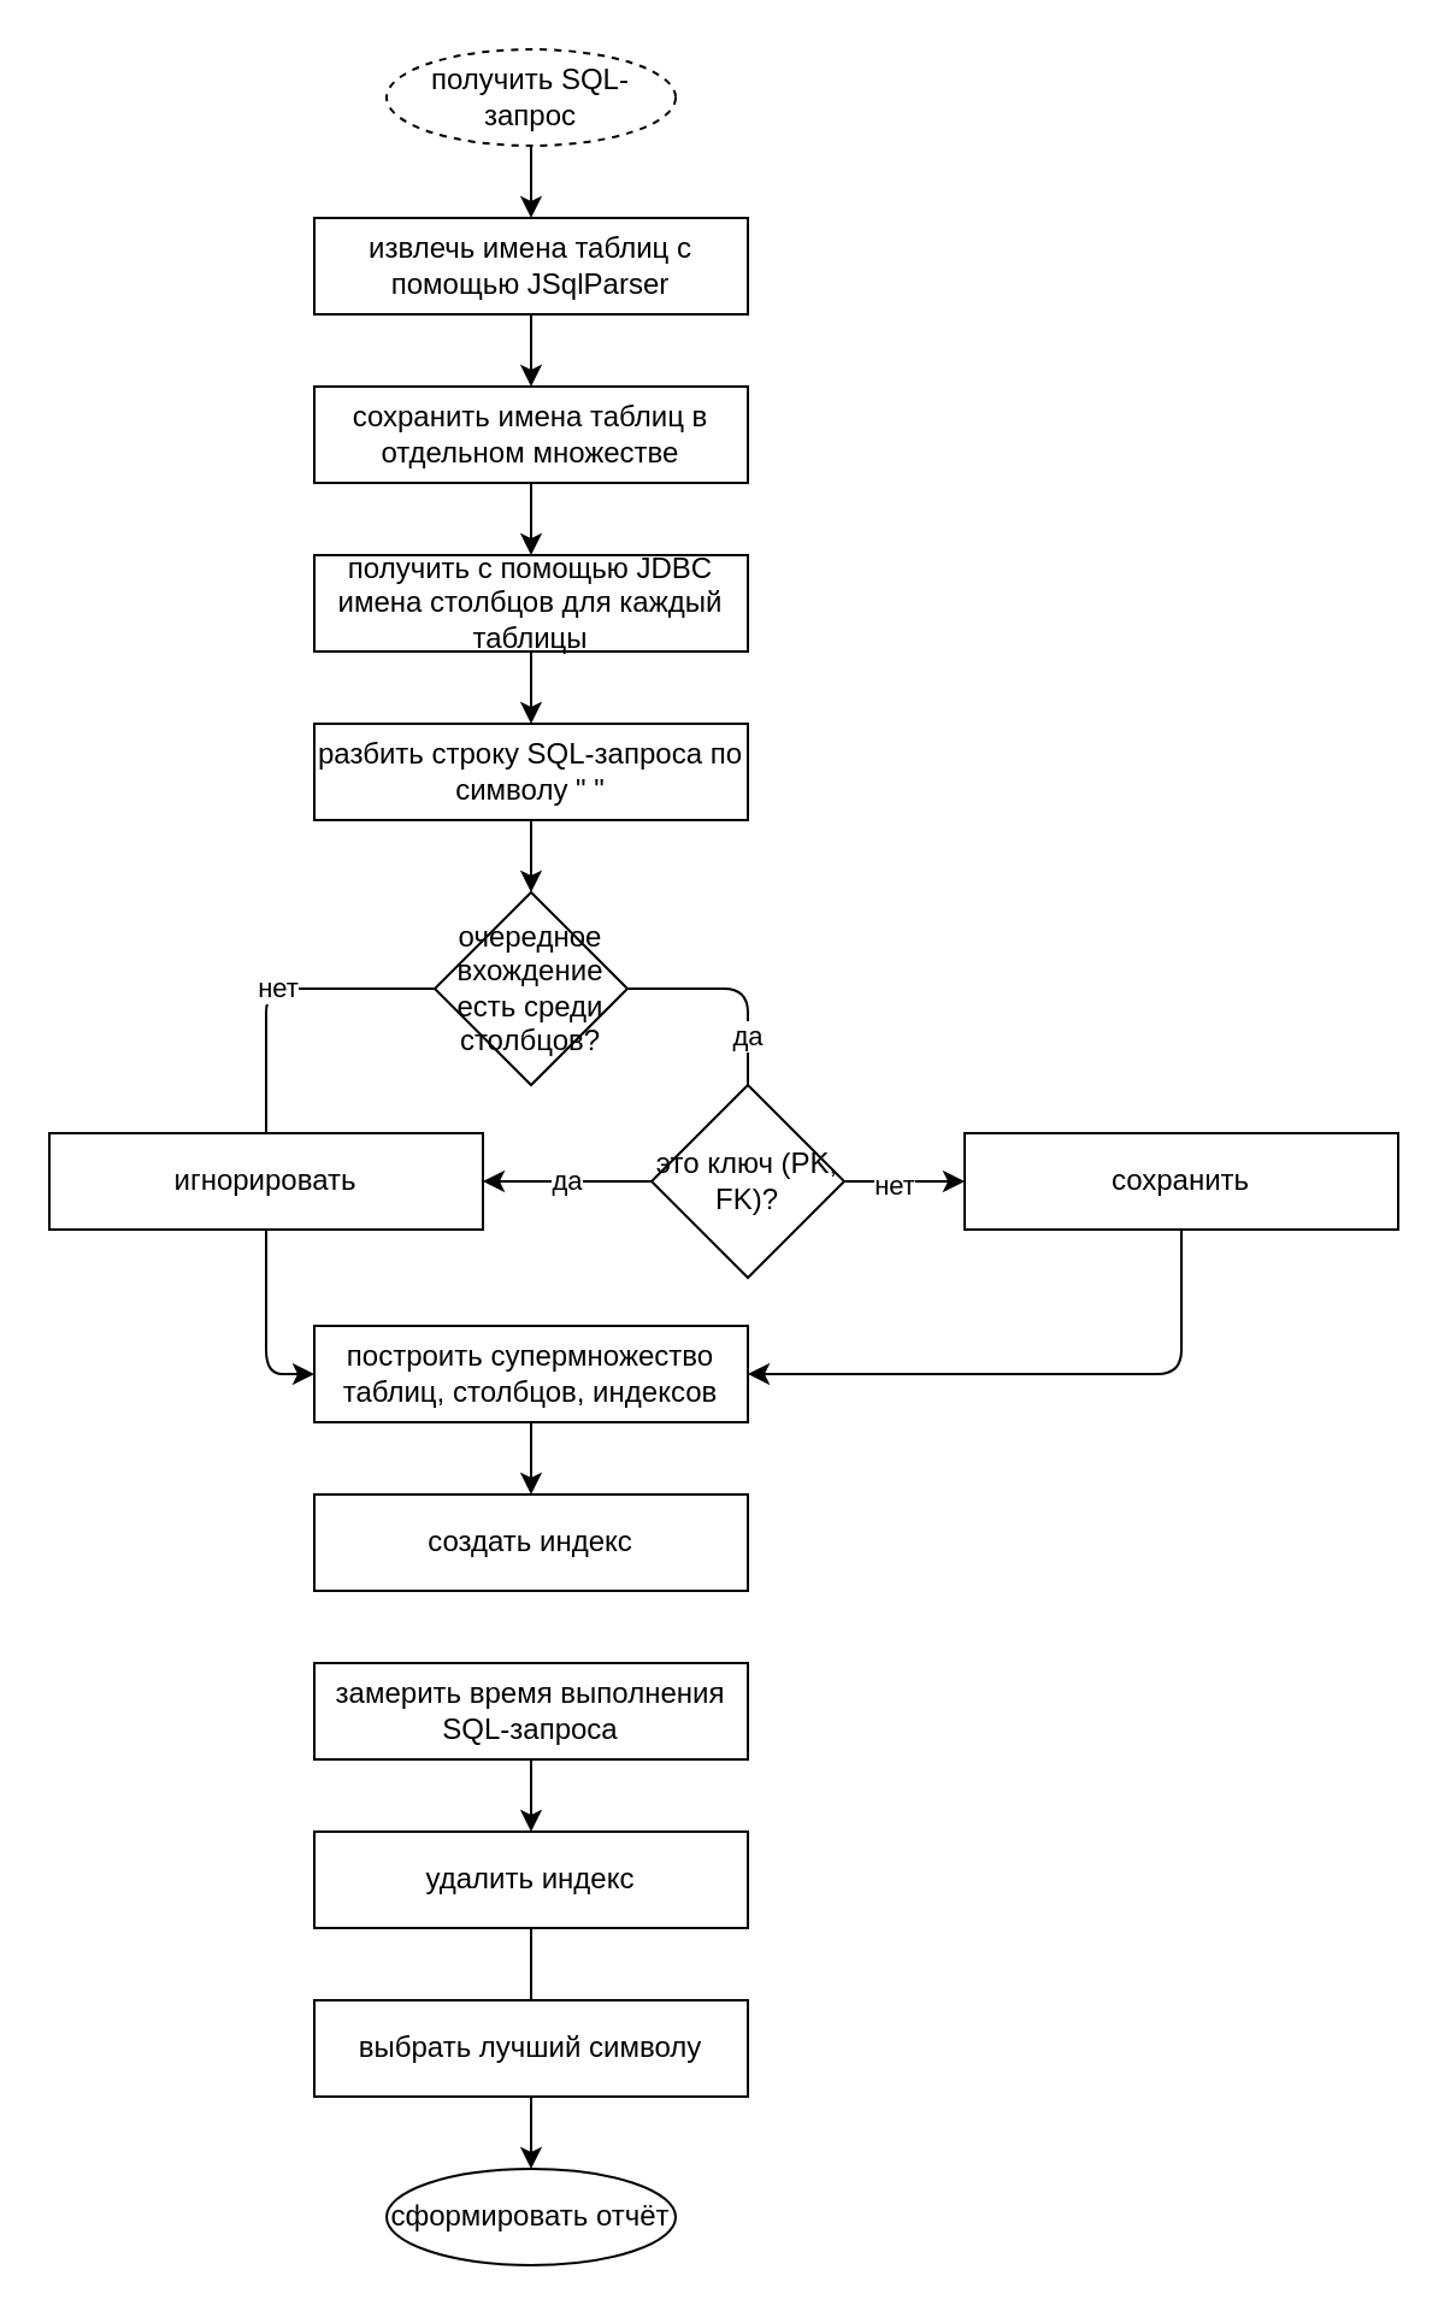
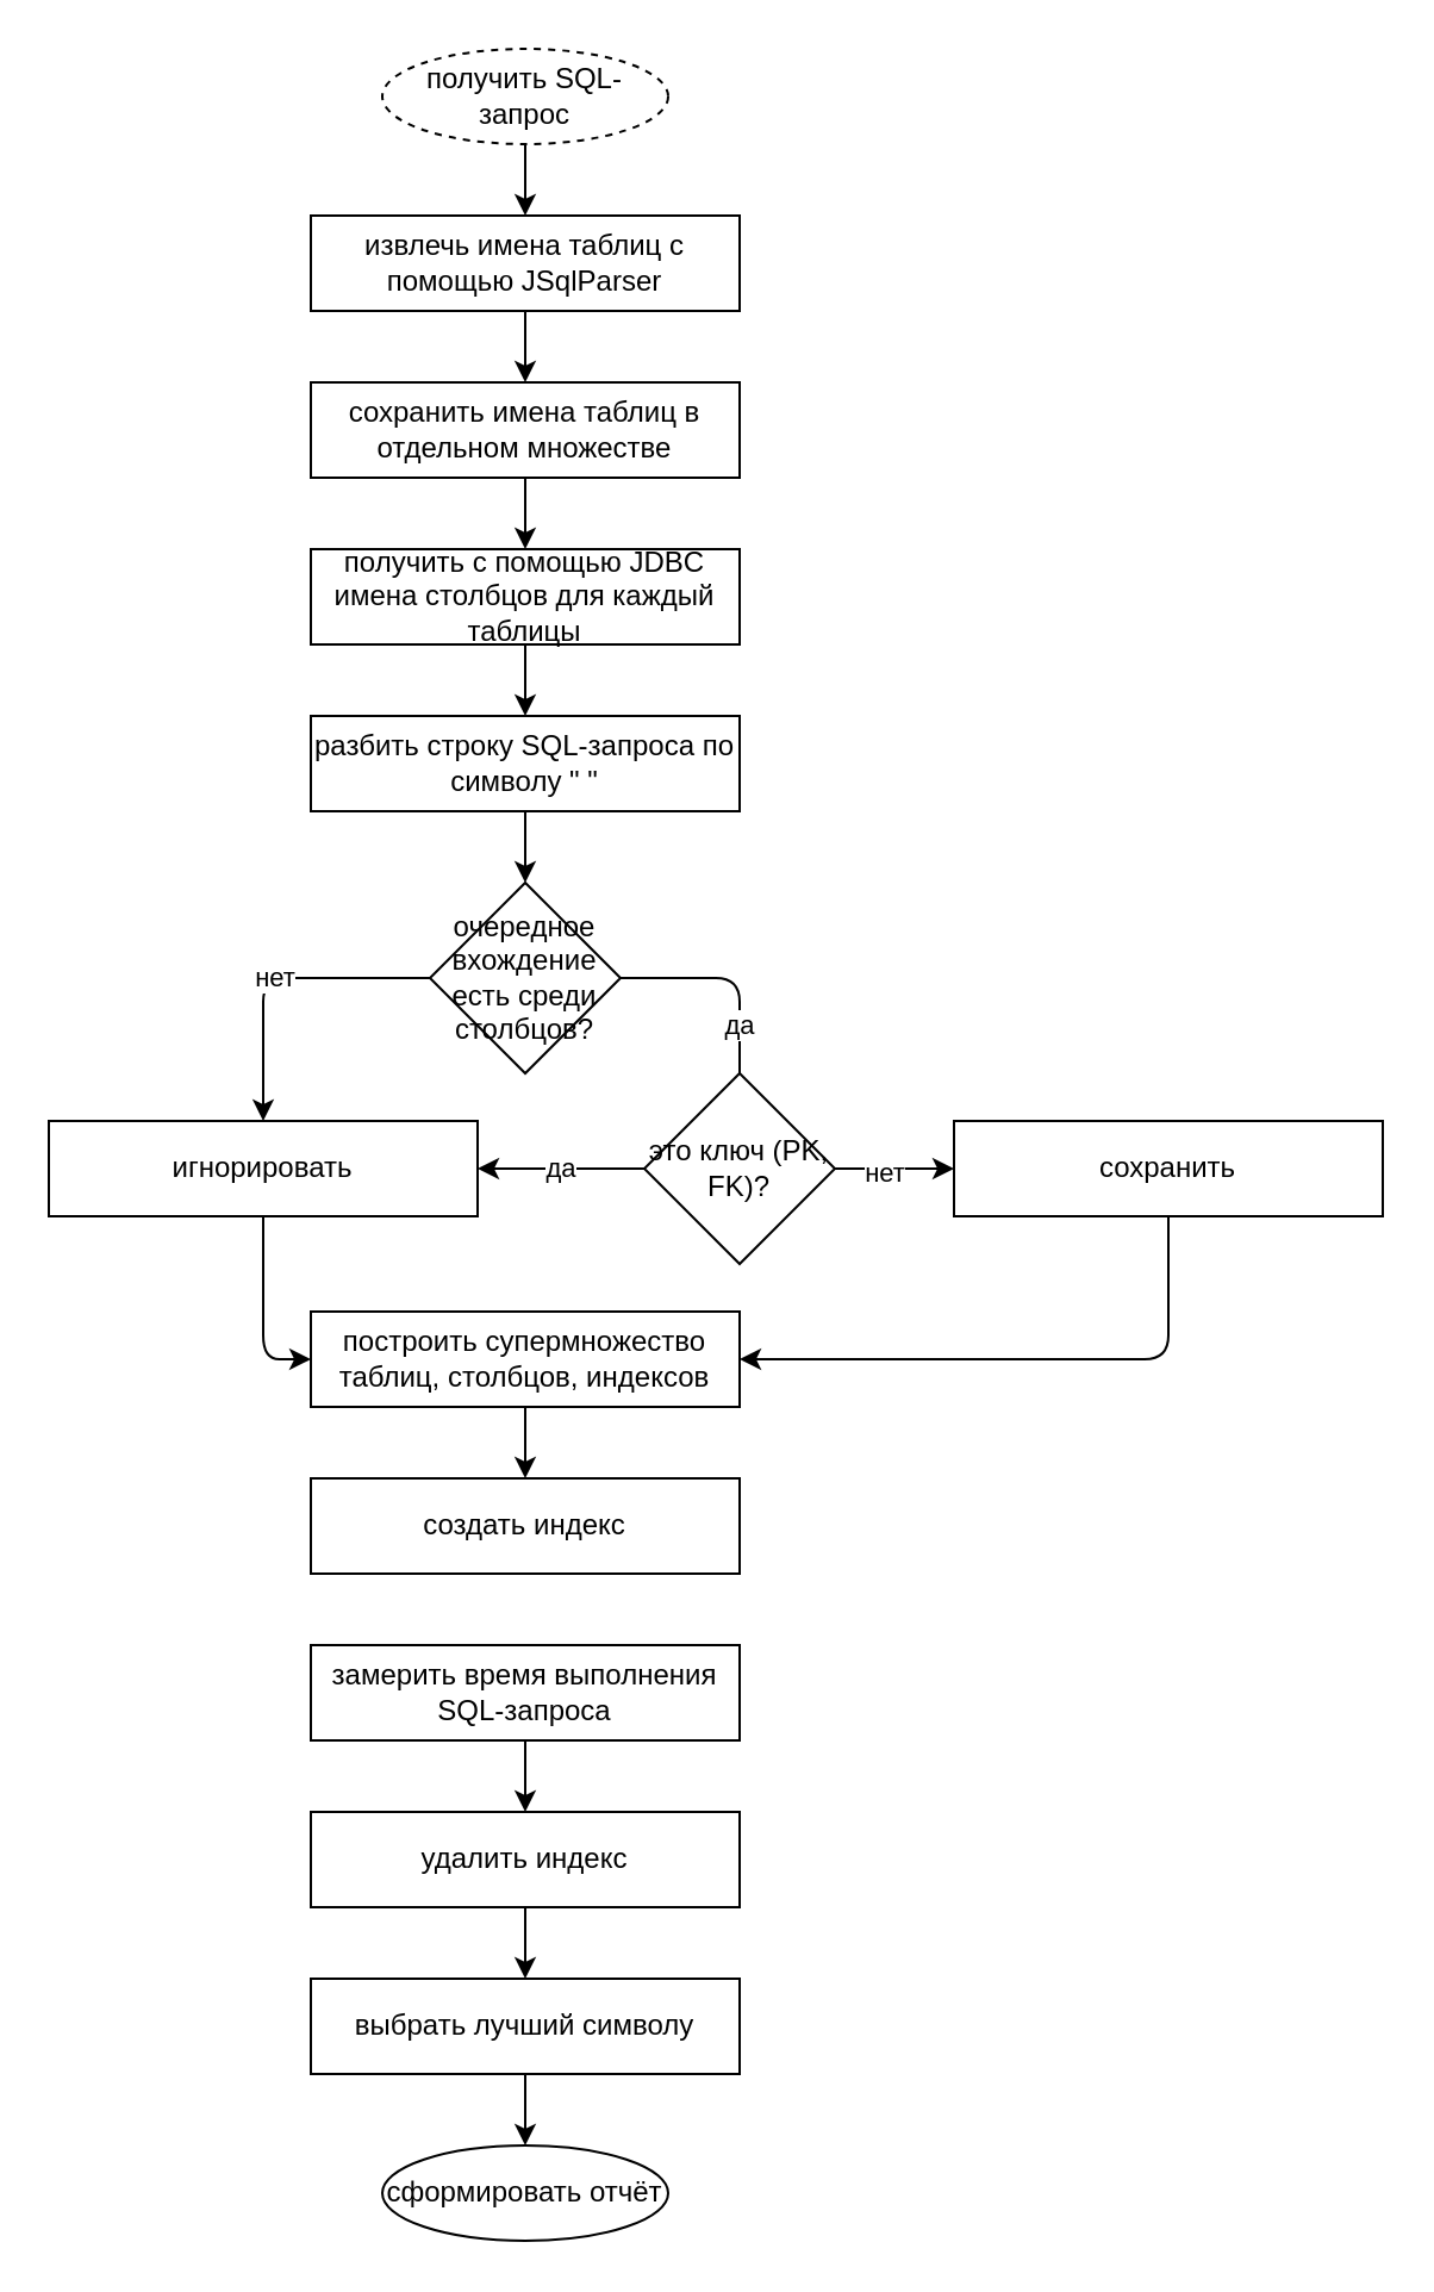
- <mxCell id="12" value="нет" style="edgeStyle=none;html=1;exitX=0;exitY=0.5;exitDx=0;exitDy=0;entryX=0.5;entryY=0;entryDx=0;entryDy=0;endArrow=none;" parent="1" source="14" target="18" edge="1"><mxGeometry relative="1" as="geometry"><Array as="points"><mxPoint x="110" y="410" /></Array></mxGeometry></mxCell>
+ <mxCell id="12" value="нет" style="edgeStyle=none;html=1;exitX=0;exitY=0.5;exitDx=0;exitDy=0;entryX=0.5;entryY=0;entryDx=0;entryDy=0;" parent="1" source="14" target="18" edge="1"><mxGeometry relative="1" as="geometry"><Array as="points"><mxPoint x="110" y="410" /></Array></mxGeometry></mxCell>
- <mxCell id="28" style="edgeStyle=none;html=1;exitX=0.5;exitY=1;exitDx=0;exitDy=0;entryX=0.5;entryY=0;entryDx=0;entryDy=0;endArrow=none;" edge="1" parent="1" source="29" target="31"><mxGeometry relative="1" as="geometry" /></mxCell>
+ <mxCell id="28" style="edgeStyle=none;html=1;exitX=0.5;exitY=1;exitDx=0;exitDy=0;entryX=0.5;entryY=0;entryDx=0;entryDy=0;" edge="1" parent="1" source="29" target="31"><mxGeometry relative="1" as="geometry" /></mxCell>
